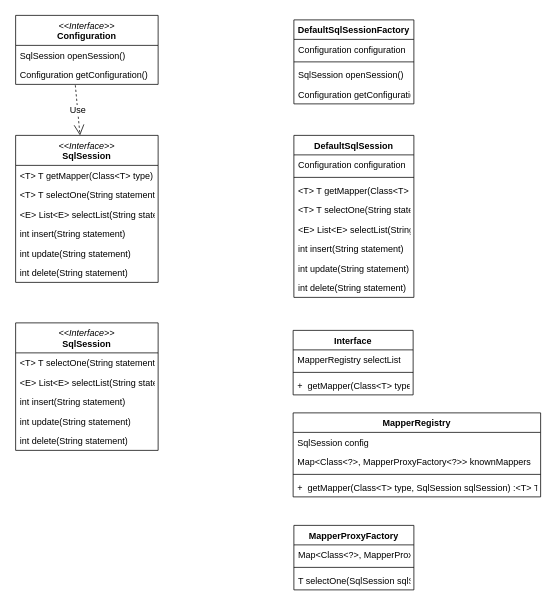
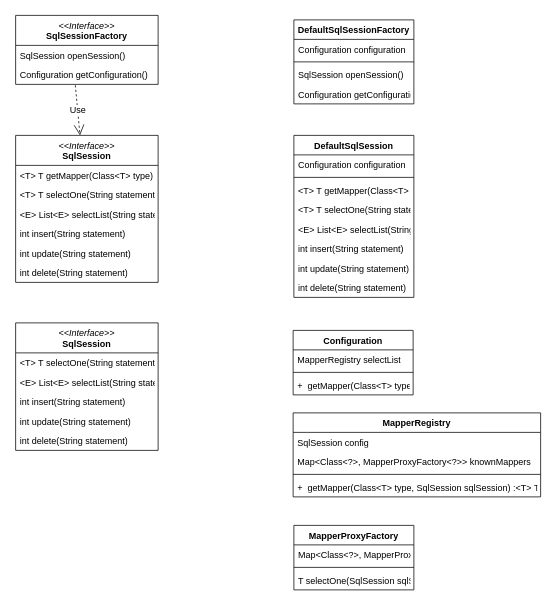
- <mxCell id="2" value="&lt;i style=&quot;font-weight: 400;&quot;&gt;&amp;lt;&amp;lt;Interface&amp;gt;&amp;gt;&lt;/i&gt;&lt;br style=&quot;font-weight: 400;&quot;&gt;Configuration" style="swimlane;fontStyle=1;align=center;verticalAlign=top;childLayout=stackLayout;horizontal=1;startSize=40;horizontalStack=0;resizeParent=1;resizeParentMax=0;resizeLast=0;collapsible=1;marginBottom=0;whiteSpace=wrap;html=1;" vertex="1" parent="1"><mxGeometry x="20" y="20" width="190" height="92" as="geometry" /></mxCell>
+ <mxCell id="2" value="&lt;i style=&quot;font-weight: 400;&quot;&gt;&amp;lt;&amp;lt;Interface&amp;gt;&amp;gt;&lt;/i&gt;&lt;br style=&quot;font-weight: 400;&quot;&gt;SqlSessionFactory" style="swimlane;fontStyle=1;align=center;verticalAlign=top;childLayout=stackLayout;horizontal=1;startSize=40;horizontalStack=0;resizeParent=1;resizeParentMax=0;resizeLast=0;collapsible=1;marginBottom=0;whiteSpace=wrap;html=1;" vertex="1" parent="1"><mxGeometry x="20" y="20" width="190" height="92" as="geometry" /></mxCell>
- <mxCell id="33" value="Interface" style="swimlane;fontStyle=1;align=center;verticalAlign=top;childLayout=stackLayout;horizontal=1;startSize=26;horizontalStack=0;resizeParent=1;resizeParentMax=0;resizeLast=0;collapsible=1;marginBottom=0;whiteSpace=wrap;html=1;spacingLeft=4;spacingRight=4;fontFamily=Helvetica;fontSize=12;fontColor=default;fillColor=none;gradientColor=none;" vertex="1" parent="1"><mxGeometry x="390" y="440" width="160" height="86" as="geometry" /></mxCell>
+ <mxCell id="33" value="Configuration" style="swimlane;fontStyle=1;align=center;verticalAlign=top;childLayout=stackLayout;horizontal=1;startSize=26;horizontalStack=0;resizeParent=1;resizeParentMax=0;resizeLast=0;collapsible=1;marginBottom=0;whiteSpace=wrap;html=1;spacingLeft=4;spacingRight=4;fontFamily=Helvetica;fontSize=12;fontColor=default;fillColor=none;gradientColor=none;" vertex="1" parent="1"><mxGeometry x="390" y="440" width="160" height="86" as="geometry" /></mxCell>
